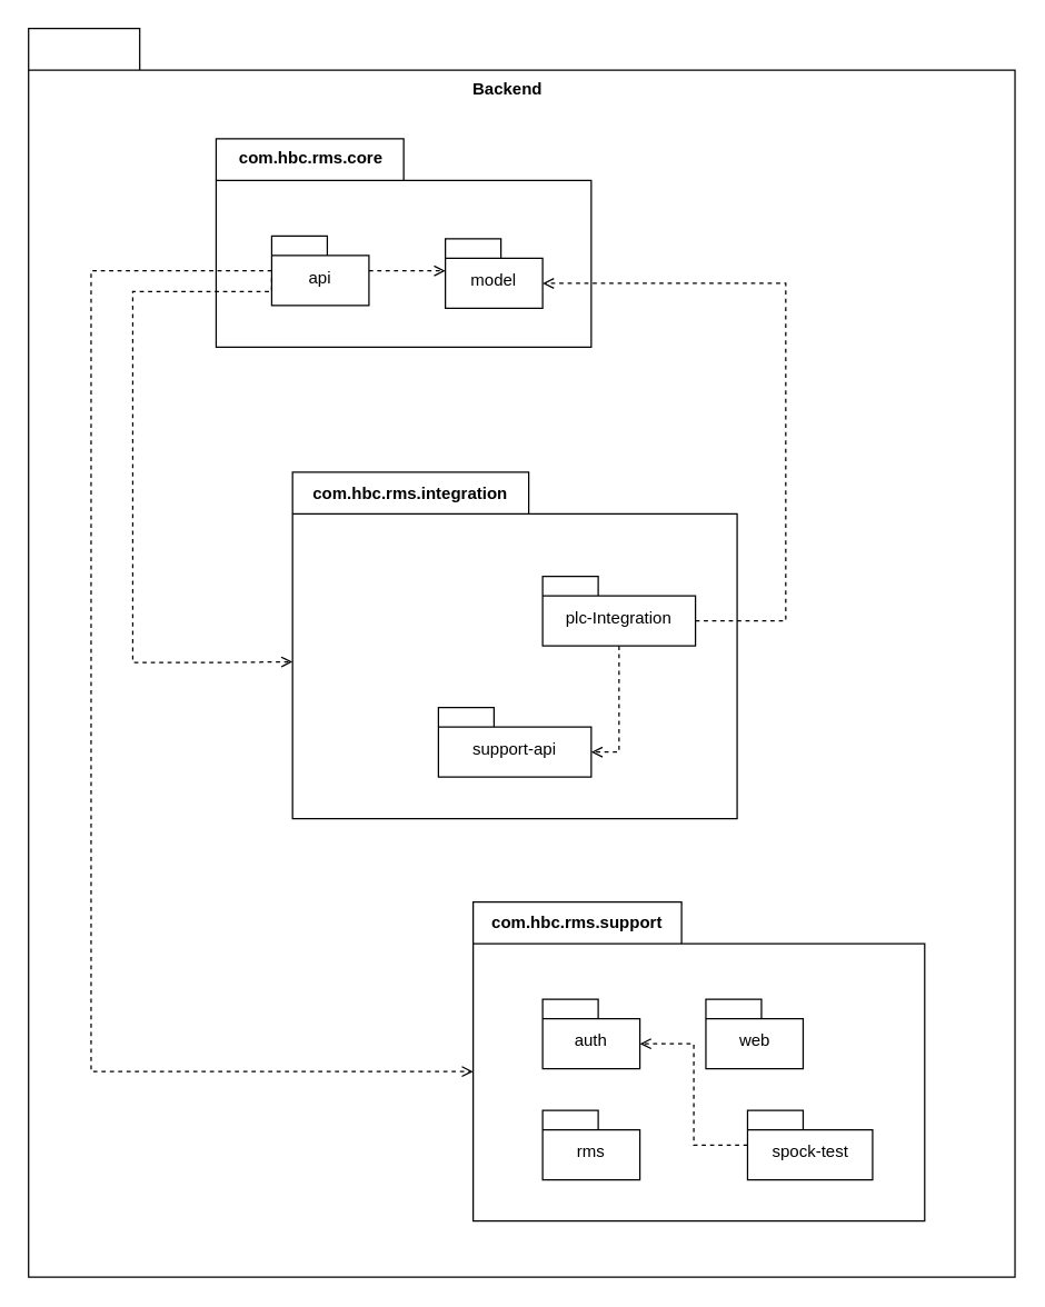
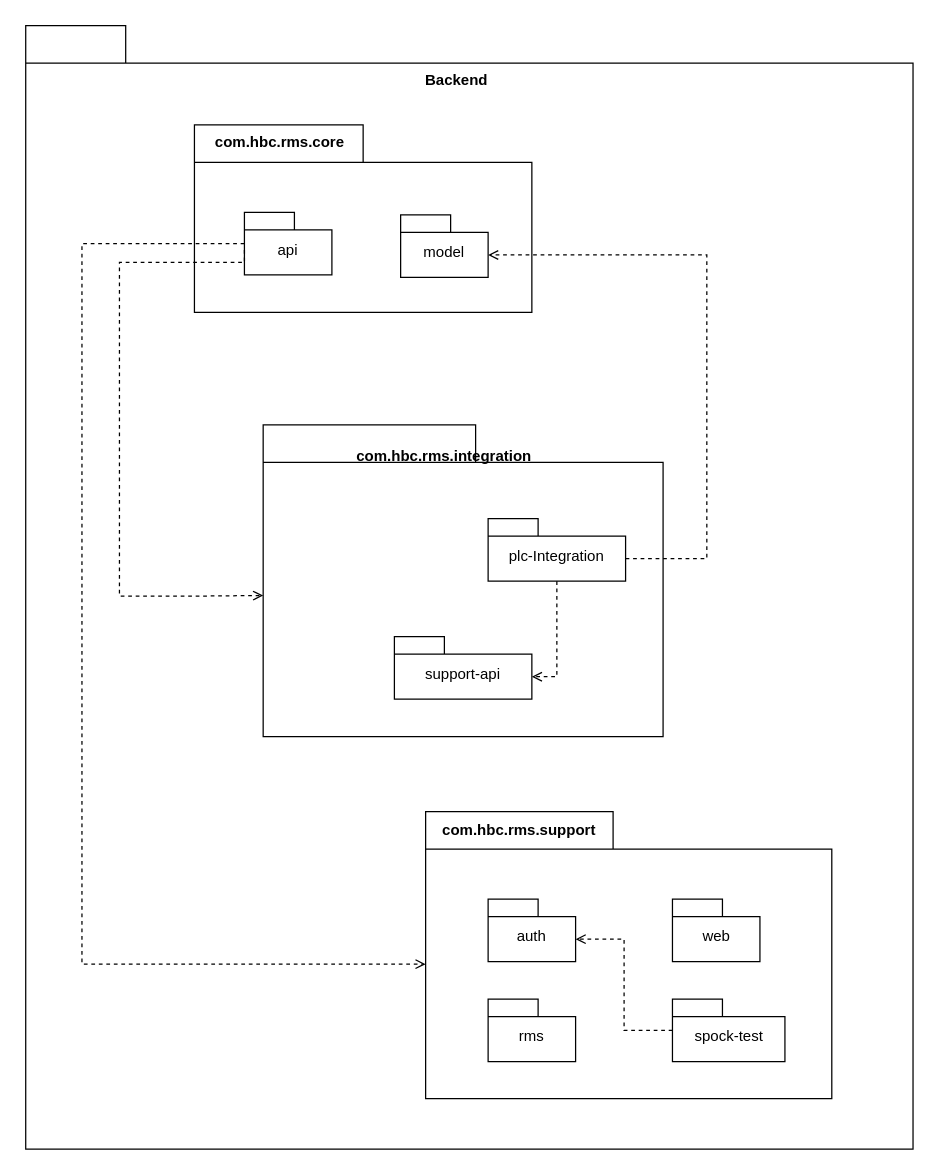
- <mxCell id="17" style="edgeStyle=orthogonalEdgeStyle;rounded=0;orthogonalLoop=1;jettySize=auto;html=1;entryX=0;entryY=0;entryDx=0;entryDy=23;entryPerimeter=0;dashed=1;endArrow=open;endFill=0;" edge="1" parent="1" source="8" target="10"><mxGeometry relative="1" as="geometry" /></mxCell>
- <mxCell id="7" value="com.hbc.rms.integration" style="text;html=1;align=center;verticalAlign=middle;whiteSpace=wrap;rounded=0;fontStyle=1" vertex="1" parent="1"><mxGeometry x="210" y="339.5" width="170" height="30" as="geometry" /></mxCell>
+ <mxCell id="7" value="com.hbc.rms.integration" style="text;html=1;align=center;verticalAlign=middle;whiteSpace=wrap;rounded=0;fontStyle=1" vertex="1" parent="1"><mxGeometry x="270" y="349.5" width="170" height="30" as="geometry" /></mxCell>
- <mxCell id="21" value="web" style="shape=folder;fontStyle=0;spacingTop=10;tabWidth=40;tabHeight=14;tabPosition=left;html=1;whiteSpace=wrap;" vertex="1" parent="1"><mxGeometry x="507.5" y="719" width="70" height="50" as="geometry" /></mxCell>
+ <mxCell id="21" value="web" style="shape=folder;fontStyle=0;spacingTop=10;tabWidth=40;tabHeight=14;tabPosition=left;html=1;whiteSpace=wrap;" vertex="1" parent="1"><mxGeometry x="537.5" y="719" width="70" height="50" as="geometry" /></mxCell>
